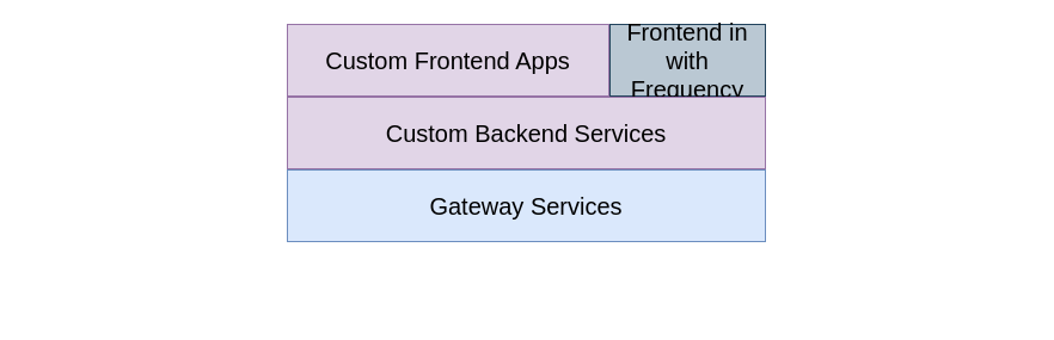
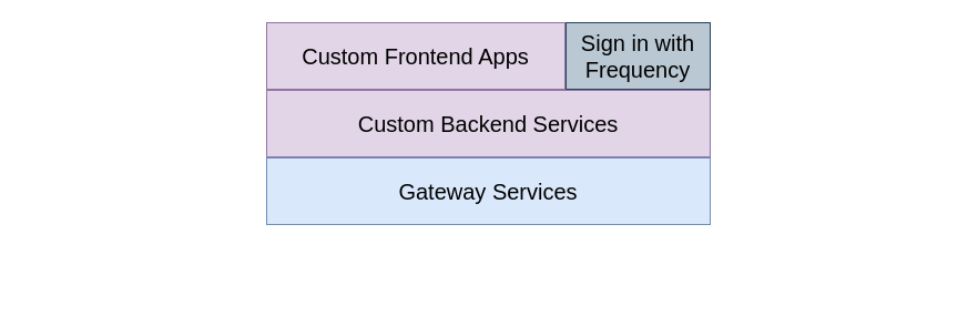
- <mxCell id="6" value="Frontend in with Frequency" style="shape=label;whiteSpace=wrap;html=1;fixedSize=1;rounded=0;strokeColor=#23445d;align=center;verticalAlign=middle;fontFamily=Helvetica;fontSize=20;fillColor=#bac8d3;" parent="3" vertex="1"><mxGeometry x="270" width="130" height="60" as="geometry" /></mxCell>
+ <mxCell id="6" value="Sign in with Frequency" style="shape=label;whiteSpace=wrap;html=1;fixedSize=1;rounded=0;strokeColor=#23445d;align=center;verticalAlign=middle;fontFamily=Helvetica;fontSize=20;fillColor=#bac8d3;" parent="3" vertex="1"><mxGeometry x="270" width="130" height="60" as="geometry" /></mxCell>
